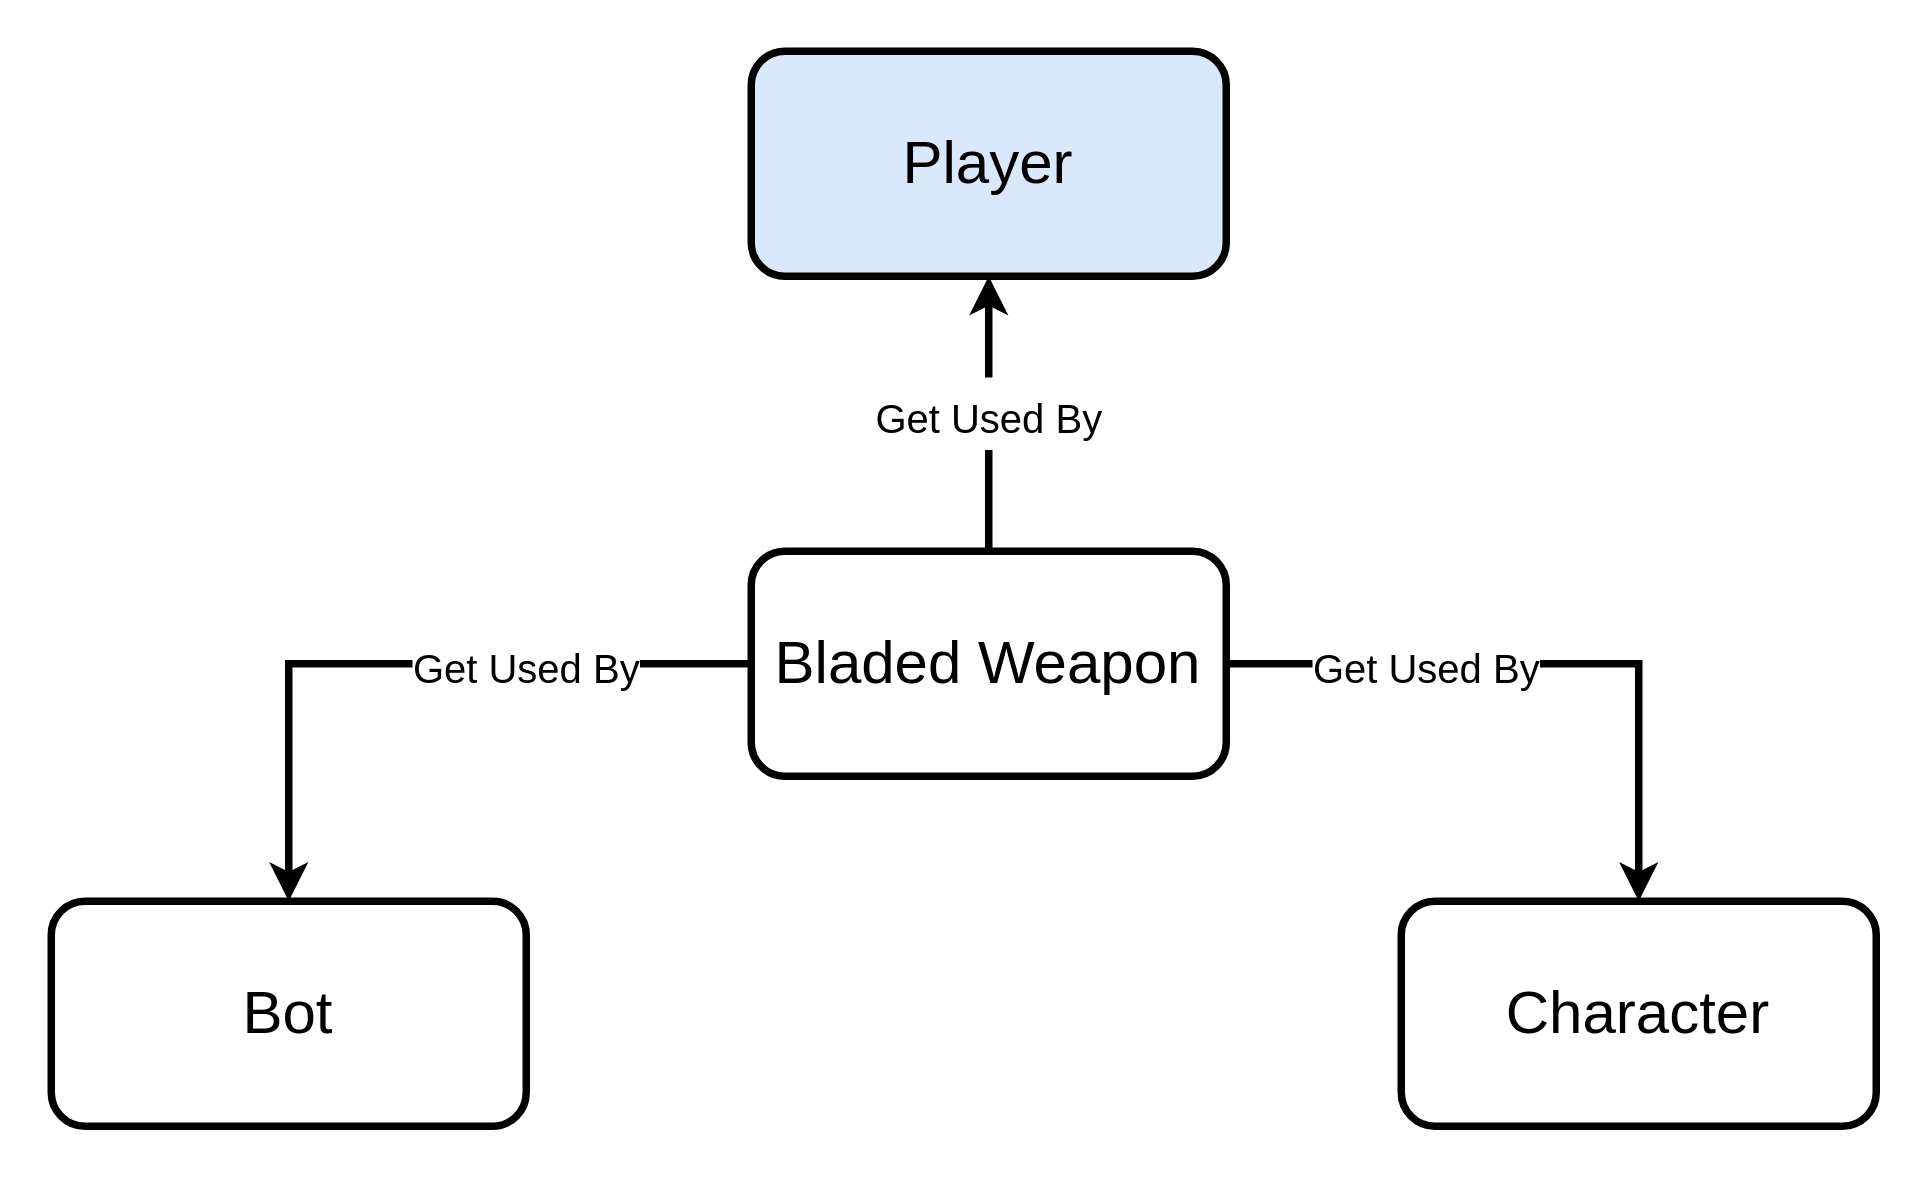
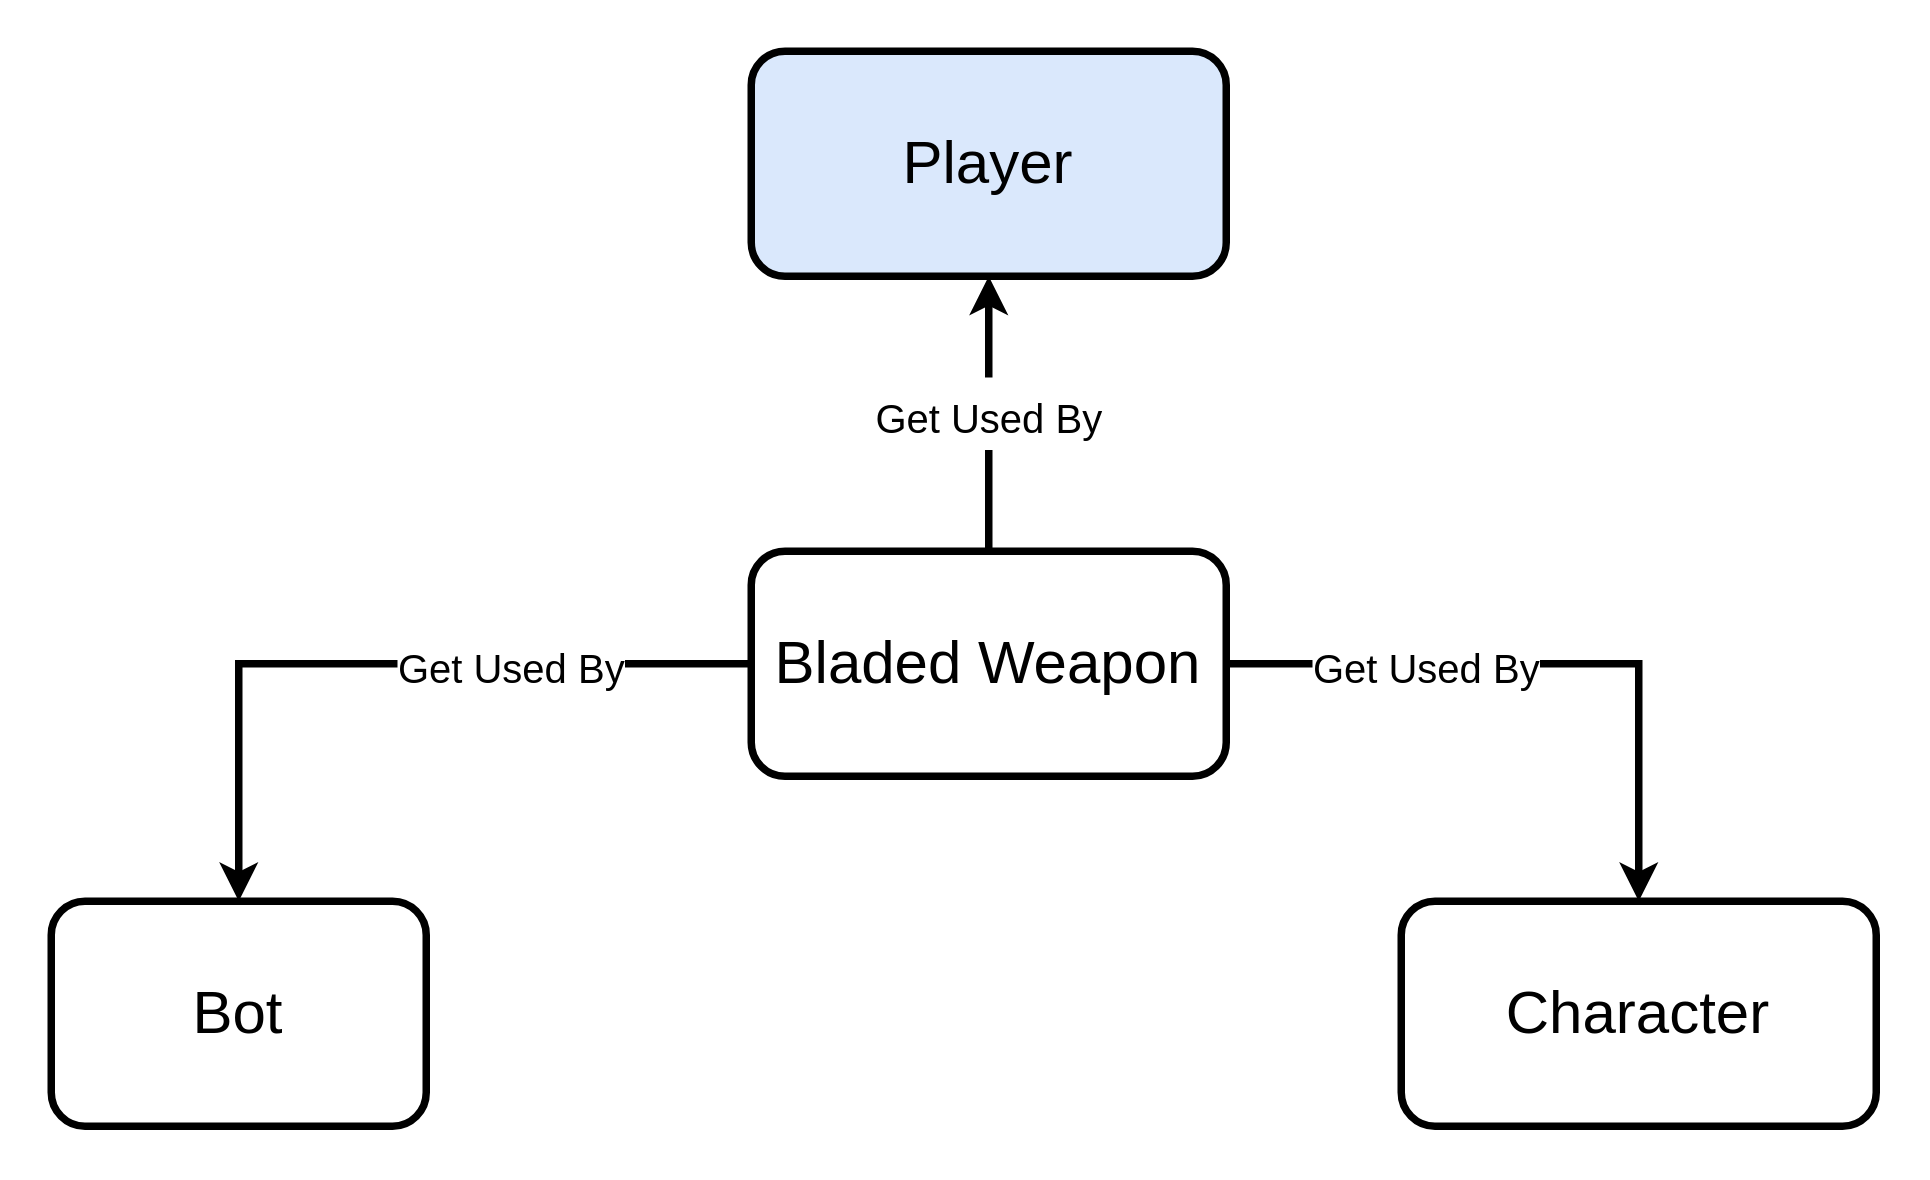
- <mxCell id="7" value="&lt;font style=&quot;font-size: 24px&quot;&gt;Bot&lt;br&gt;&lt;/font&gt;" style="rounded=1;whiteSpace=wrap;html=1;strokeWidth=3;" vertex="1" parent="1"><mxGeometry x="20" y="360" width="190" height="90" as="geometry" /></mxCell>
+ <mxCell id="7" value="&lt;font style=&quot;font-size: 24px&quot;&gt;Bot&lt;br&gt;&lt;/font&gt;" style="rounded=1;whiteSpace=wrap;html=1;strokeWidth=3;" vertex="1" parent="1"><mxGeometry x="20" y="360" width="150" height="90" as="geometry" /></mxCell>
